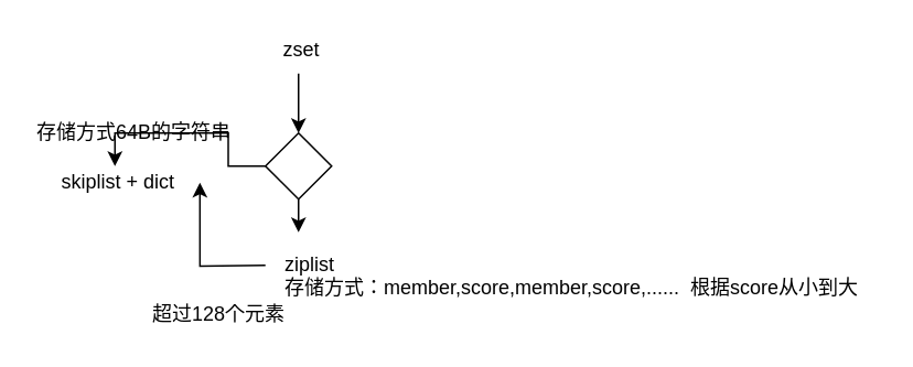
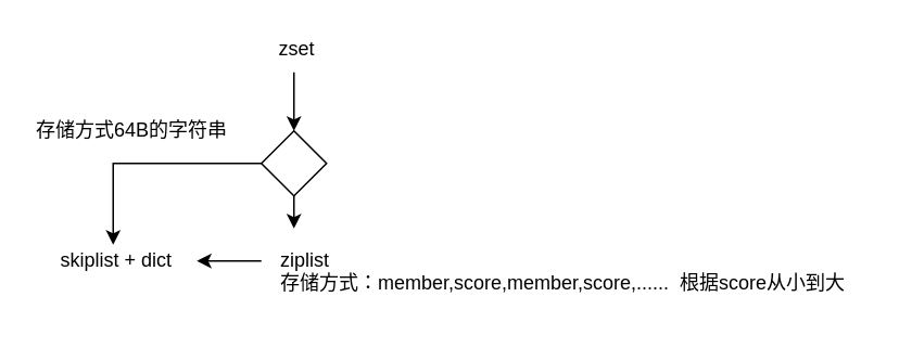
- <mxCell id="5" value="skiplist + dict" style="text;html=1;resizable=0;points=[];autosize=1;align=left;verticalAlign=top;spacingTop=-4;" parent="1" vertex="1"><mxGeometry x="35" y="100" width="80" height="20" as="geometry" /></mxCell>
+ <mxCell id="5" value="skiplist + dict" style="text;html=1;resizable=0;points=[];autosize=1;align=left;verticalAlign=top;spacingTop=-4;" parent="1" vertex="1"><mxGeometry x="35" y="150" width="80" height="20" as="geometry" /></mxCell>
- <mxCell id="10" value="超过128个元素" style="text;html=1;resizable=0;points=[];autosize=1;align=left;verticalAlign=top;spacingTop=-4;" parent="1" vertex="1"><mxGeometry x="90" y="180" width="100" height="20" as="geometry" /></mxCell>
